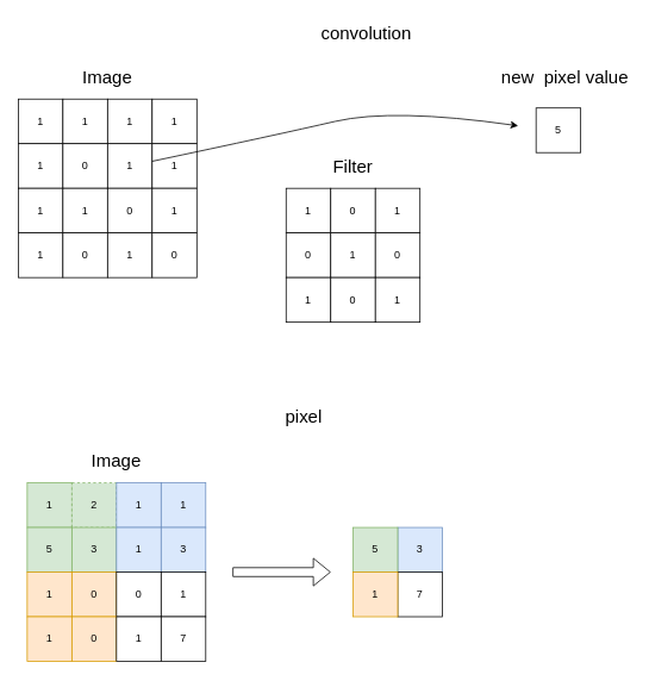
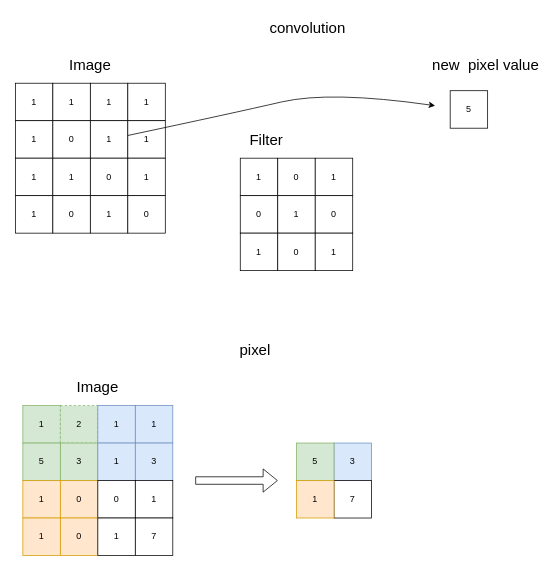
- <mxCell id="30" value="&lt;font style=&quot;font-size: 20px&quot;&gt;new &amp;nbsp;pixel value&lt;/font&gt;" style="text;html=1;strokeColor=none;fillColor=none;align=center;verticalAlign=middle;whiteSpace=wrap;rounded=0;" vertex="1" parent="1"><mxGeometry x="560" y="70" width="145" height="30" as="geometry" /></mxCell>
+ <mxCell id="30" value="&lt;font style=&quot;font-size: 20px&quot;&gt;new &amp;nbsp;pixel value&lt;/font&gt;" style="text;html=1;strokeColor=none;fillColor=none;align=center;verticalAlign=middle;whiteSpace=wrap;rounded=0;" vertex="1" parent="1"><mxGeometry x="575" y="70" width="145" height="30" as="geometry" /></mxCell>
- <mxCell id="28" value="&lt;font style=&quot;font-size: 20px&quot;&gt;Filter&lt;/font&gt;" style="text;html=1;strokeColor=none;fillColor=none;align=center;verticalAlign=middle;whiteSpace=wrap;rounded=0;" vertex="1" parent="1"><mxGeometry x="365" y="170" width="60" height="30" as="geometry" /></mxCell>
+ <mxCell id="28" value="&lt;font style=&quot;font-size: 20px&quot;&gt;Filter&lt;/font&gt;" style="text;html=1;strokeColor=none;fillColor=none;align=center;verticalAlign=middle;whiteSpace=wrap;rounded=0;" vertex="1" parent="1"><mxGeometry x="325" y="170" width="60" height="30" as="geometry" /></mxCell>
